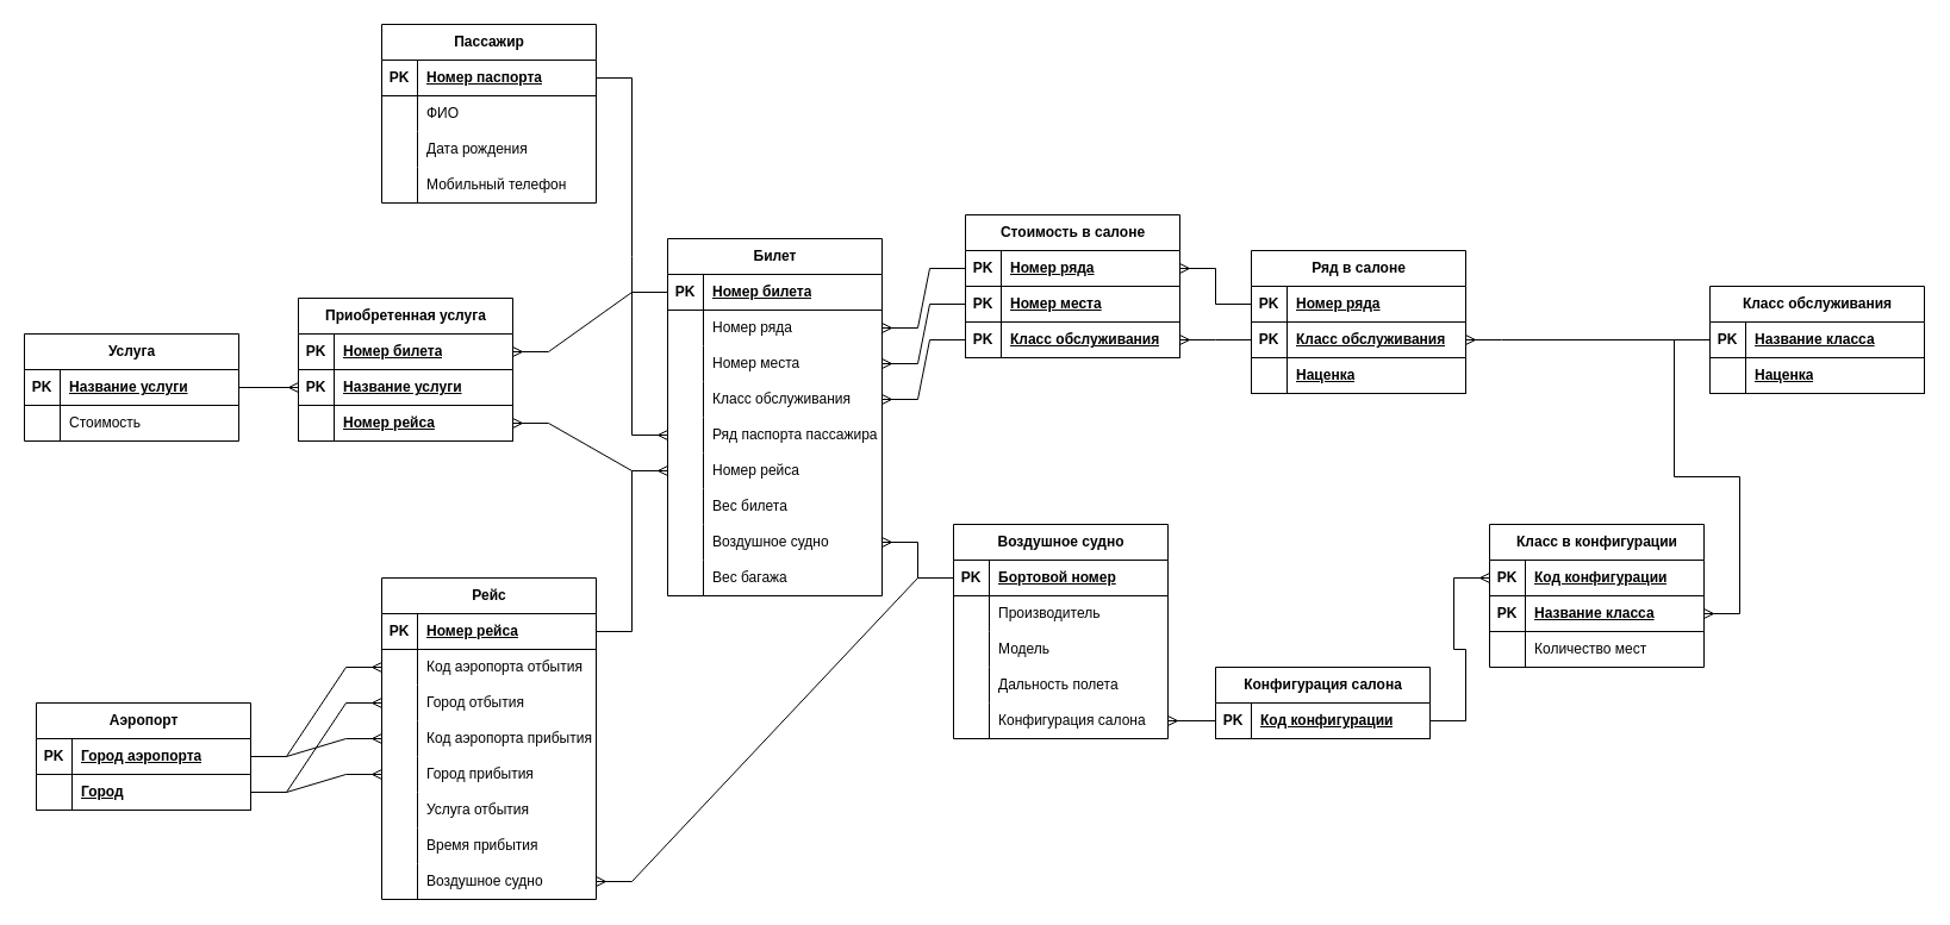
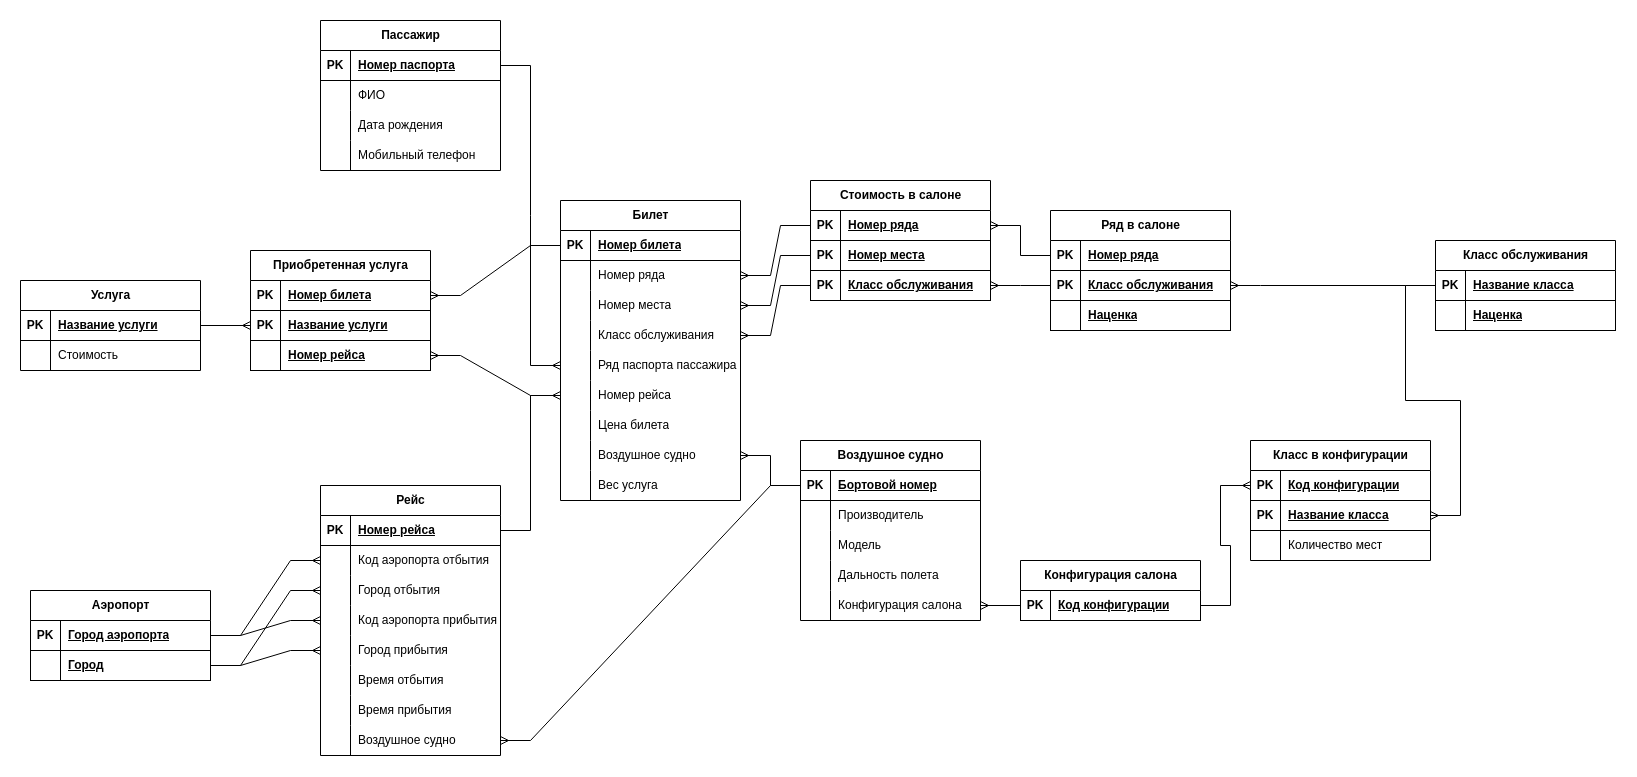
- <mxCell id="52" value="Вес билета" style="shape=partialRectangle;connectable=0;fillColor=none;top=0;left=0;bottom=0;right=0;align=left;spacingLeft=6;overflow=hidden;whiteSpace=wrap;html=1;" parent="50" vertex="1"><mxGeometry x="30" width="150" height="30" as="geometry"><mxRectangle width="150" height="30" as="alternateBounds" /></mxGeometry></mxCell>
+ <mxCell id="52" value="Цена билета" style="shape=partialRectangle;connectable=0;fillColor=none;top=0;left=0;bottom=0;right=0;align=left;spacingLeft=6;overflow=hidden;whiteSpace=wrap;html=1;" parent="50" vertex="1"><mxGeometry x="30" width="150" height="30" as="geometry"><mxRectangle width="150" height="30" as="alternateBounds" /></mxGeometry></mxCell>
- <mxCell id="58" value="Вес багажа" style="shape=partialRectangle;connectable=0;fillColor=none;top=0;left=0;bottom=0;right=0;align=left;spacingLeft=6;overflow=hidden;whiteSpace=wrap;html=1;" vertex="1" parent="56"><mxGeometry x="30" width="150" height="30" as="geometry"><mxRectangle width="150" height="30" as="alternateBounds" /></mxGeometry></mxCell>
+ <mxCell id="58" value="Вес услуга" style="shape=partialRectangle;connectable=0;fillColor=none;top=0;left=0;bottom=0;right=0;align=left;spacingLeft=6;overflow=hidden;whiteSpace=wrap;html=1;" vertex="1" parent="56"><mxGeometry x="30" width="150" height="30" as="geometry"><mxRectangle width="150" height="30" as="alternateBounds" /></mxGeometry></mxCell>
- <mxCell id="104" value="Услуга отбытия" style="shape=partialRectangle;connectable=0;fillColor=none;top=0;left=0;bottom=0;right=0;align=left;spacingLeft=6;overflow=hidden;whiteSpace=wrap;html=1;" parent="102" vertex="1"><mxGeometry x="30" width="150" height="30" as="geometry"><mxRectangle width="150" height="30" as="alternateBounds" /></mxGeometry></mxCell>
+ <mxCell id="104" value="Время отбытия" style="shape=partialRectangle;connectable=0;fillColor=none;top=0;left=0;bottom=0;right=0;align=left;spacingLeft=6;overflow=hidden;whiteSpace=wrap;html=1;" parent="102" vertex="1"><mxGeometry x="30" width="150" height="30" as="geometry"><mxRectangle width="150" height="30" as="alternateBounds" /></mxGeometry></mxCell>
